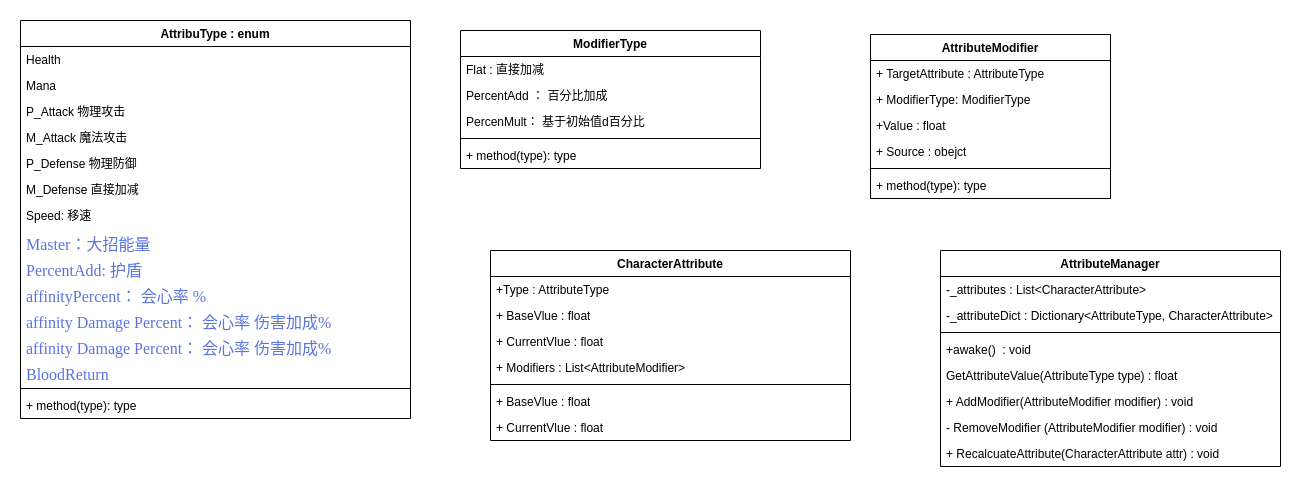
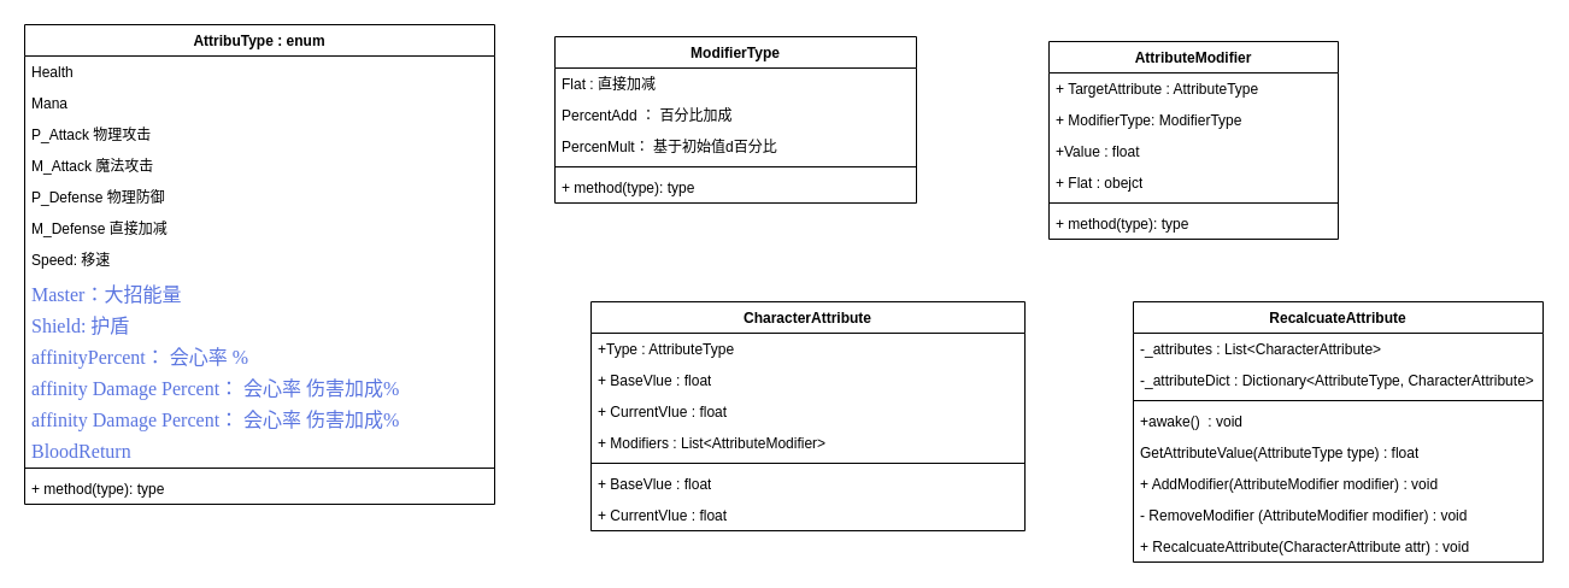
- <mxCell id="36" value="+ Source : obejct" style="text;strokeColor=none;fillColor=none;align=left;verticalAlign=top;spacingLeft=4;spacingRight=4;overflow=hidden;rotatable=0;points=[[0,0.5],[1,0.5]];portConstraint=eastwest;whiteSpace=wrap;html=1;" vertex="1" parent="32"><mxGeometry y="104" width="240" height="26" as="geometry" /></mxCell>
+ <mxCell id="36" value="+ Flat : obejct" style="text;strokeColor=none;fillColor=none;align=left;verticalAlign=top;spacingLeft=4;spacingRight=4;overflow=hidden;rotatable=0;points=[[0,0.5],[1,0.5]];portConstraint=eastwest;whiteSpace=wrap;html=1;" vertex="1" parent="32"><mxGeometry y="104" width="240" height="26" as="geometry" /></mxCell>
- <mxCell id="39" value="AttributeManager" style="swimlane;fontStyle=1;align=center;verticalAlign=top;childLayout=stackLayout;horizontal=1;startSize=26;horizontalStack=0;resizeParent=1;resizeParentMax=0;resizeLast=0;collapsible=1;marginBottom=0;whiteSpace=wrap;html=1;" vertex="1" parent="1"><mxGeometry x="940" y="250" width="340" height="216" as="geometry" /></mxCell>
+ <mxCell id="39" value="RecalcuateAttribute" style="swimlane;fontStyle=1;align=center;verticalAlign=top;childLayout=stackLayout;horizontal=1;startSize=26;horizontalStack=0;resizeParent=1;resizeParentMax=0;resizeLast=0;collapsible=1;marginBottom=0;whiteSpace=wrap;html=1;" vertex="1" parent="1"><mxGeometry x="940" y="250" width="340" height="216" as="geometry" /></mxCell>
- <mxCell id="11" value="&lt;font face=&quot;PingFangSC-Regular, Microsoft YaHei, Segoe&amp;nbsp;UI&amp;nbsp;Variable&amp;nbsp;Static&amp;nbsp;Display&quot; color=&quot;#5a75e0&quot;&gt;&lt;span style=&quot;font-size: 16px; background-color: rgb(255, 255, 255);&quot;&gt;PercentAdd: 护盾&lt;/span&gt;&lt;/font&gt;" style="text;strokeColor=none;fillColor=none;align=left;verticalAlign=top;spacingLeft=4;spacingRight=4;overflow=hidden;rotatable=0;points=[[0,0.5],[1,0.5]];portConstraint=eastwest;whiteSpace=wrap;html=1;" vertex="1" parent="2"><mxGeometry y="234" width="390" height="26" as="geometry" /></mxCell>
+ <mxCell id="11" value="&lt;font face=&quot;PingFangSC-Regular, Microsoft YaHei, Segoe&amp;nbsp;UI&amp;nbsp;Variable&amp;nbsp;Static&amp;nbsp;Display&quot; color=&quot;#5a75e0&quot;&gt;&lt;span style=&quot;font-size: 16px; background-color: rgb(255, 255, 255);&quot;&gt;Shield: 护盾&lt;/span&gt;&lt;/font&gt;" style="text;strokeColor=none;fillColor=none;align=left;verticalAlign=top;spacingLeft=4;spacingRight=4;overflow=hidden;rotatable=0;points=[[0,0.5],[1,0.5]];portConstraint=eastwest;whiteSpace=wrap;html=1;" vertex="1" parent="2"><mxGeometry y="234" width="390" height="26" as="geometry" /></mxCell>
